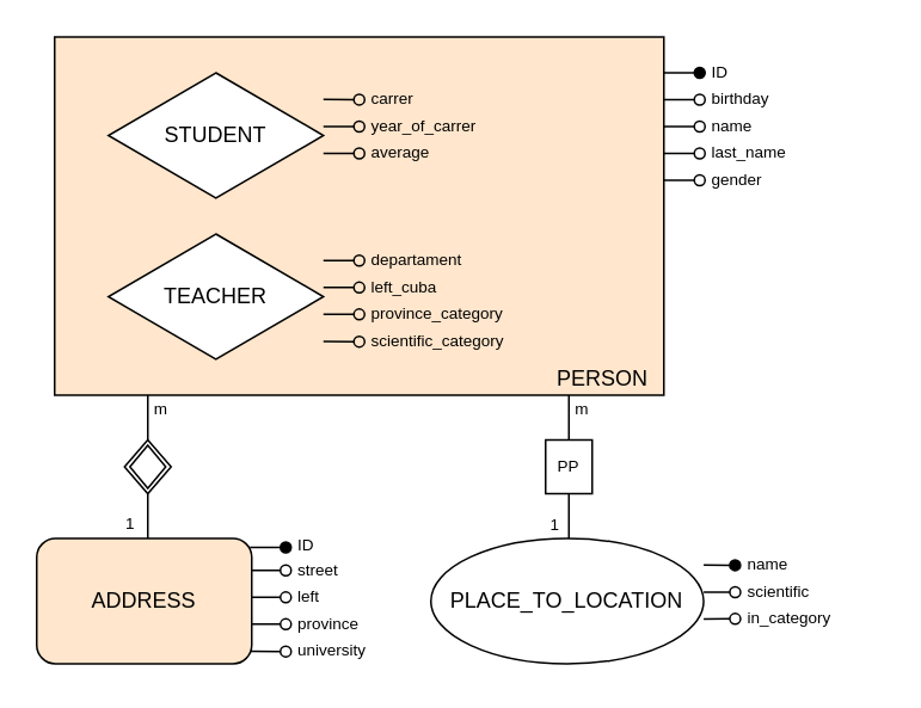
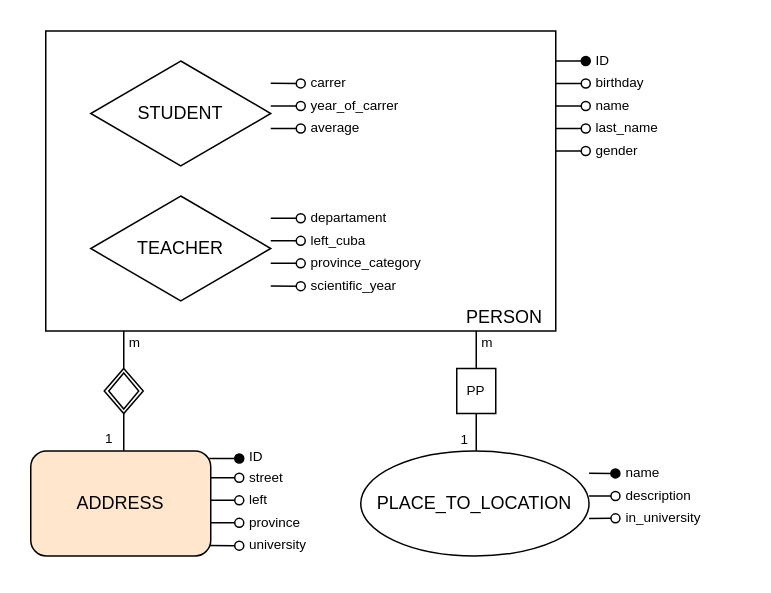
- <mxCell id="2" value="PERSON&amp;nbsp;&amp;nbsp;" style="rounded=0;whiteSpace=wrap;html=1;verticalAlign=bottom;align=right;fillColor=#ffe6cc;" parent="1" vertex="1"><mxGeometry x="30" y="20" width="340" height="200" as="geometry" /></mxCell>
+ <mxCell id="2" value="PERSON&amp;nbsp;&amp;nbsp;" style="rounded=0;whiteSpace=wrap;html=1;verticalAlign=bottom;align=right;" parent="1" vertex="1"><mxGeometry x="30" y="20" width="340" height="200" as="geometry" /></mxCell>
- <mxCell id="14" value="scientific_category" style="text;html=1;align=left;verticalAlign=middle;whiteSpace=wrap;rounded=0;fontSize=9;" parent="10" vertex="1"><mxGeometry y="40" width="60" height="20" as="geometry" /></mxCell>
+ <mxCell id="14" value="scientific_year" style="text;html=1;align=left;verticalAlign=middle;whiteSpace=wrap;rounded=0;fontSize=9;" parent="10" vertex="1"><mxGeometry y="40" width="60" height="20" as="geometry" /></mxCell>
- <mxCell id="39" value="scientific" style="text;html=1;align=left;verticalAlign=middle;whiteSpace=wrap;rounded=0;fontSize=9;" parent="36" vertex="1"><mxGeometry y="10" width="76.098" height="20" as="geometry" /></mxCell>
+ <mxCell id="39" value="description" style="text;html=1;align=left;verticalAlign=middle;whiteSpace=wrap;rounded=0;fontSize=9;" parent="36" vertex="1"><mxGeometry y="10" width="76.098" height="20" as="geometry" /></mxCell>
- <mxCell id="38" value="in_category" style="text;html=1;align=left;verticalAlign=middle;whiteSpace=wrap;rounded=0;fontSize=9;" parent="36" vertex="1"><mxGeometry y="30" width="76.098" height="10" as="geometry" /></mxCell>
+ <mxCell id="38" value="in_university" style="text;html=1;align=left;verticalAlign=middle;whiteSpace=wrap;rounded=0;fontSize=9;" parent="36" vertex="1"><mxGeometry y="30" width="76.098" height="10" as="geometry" /></mxCell>
